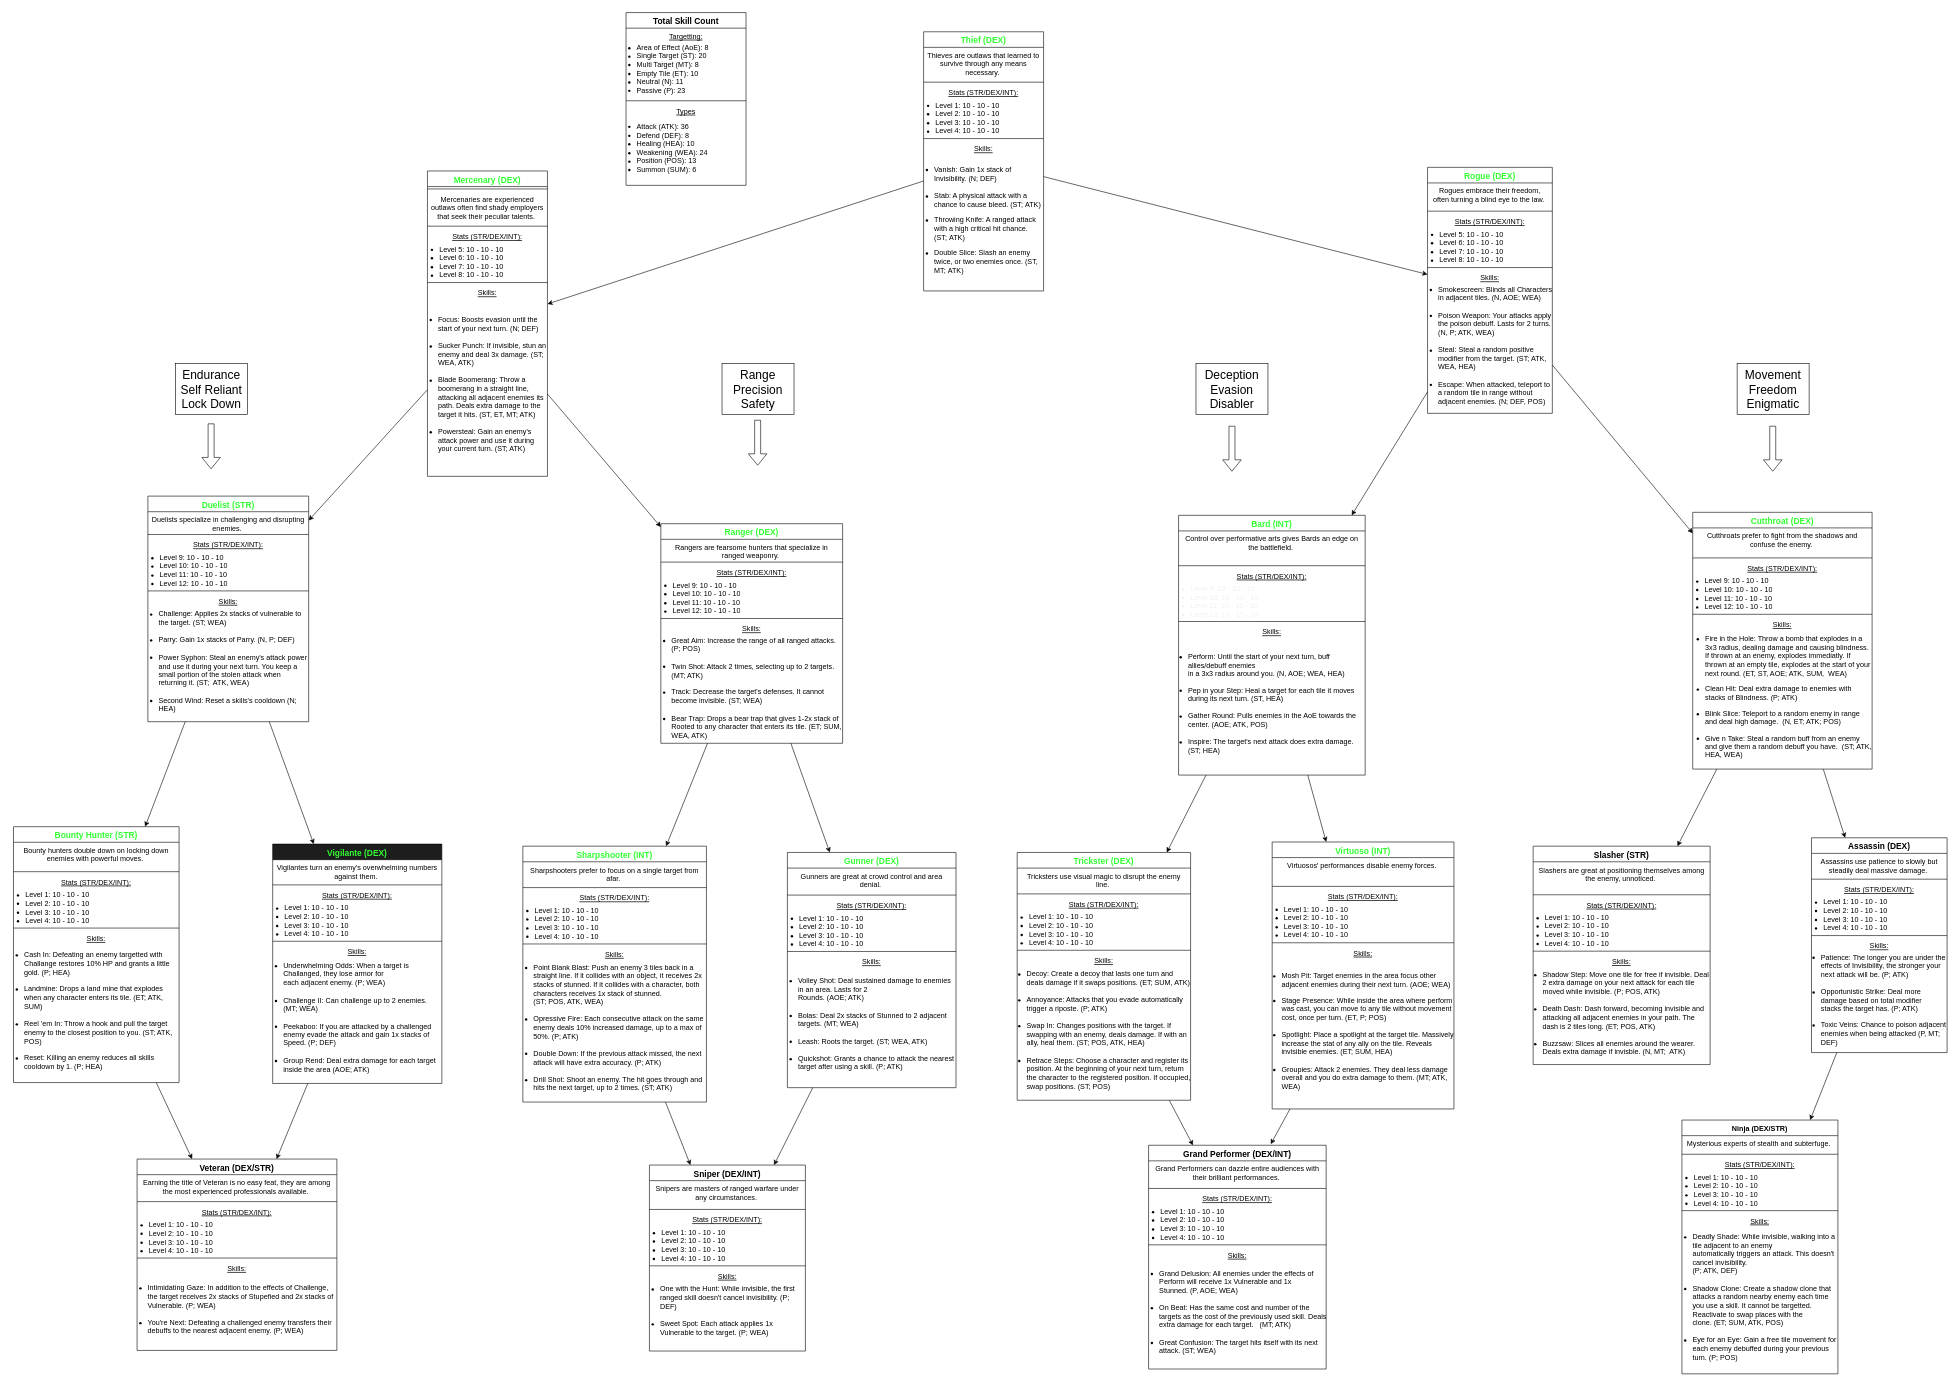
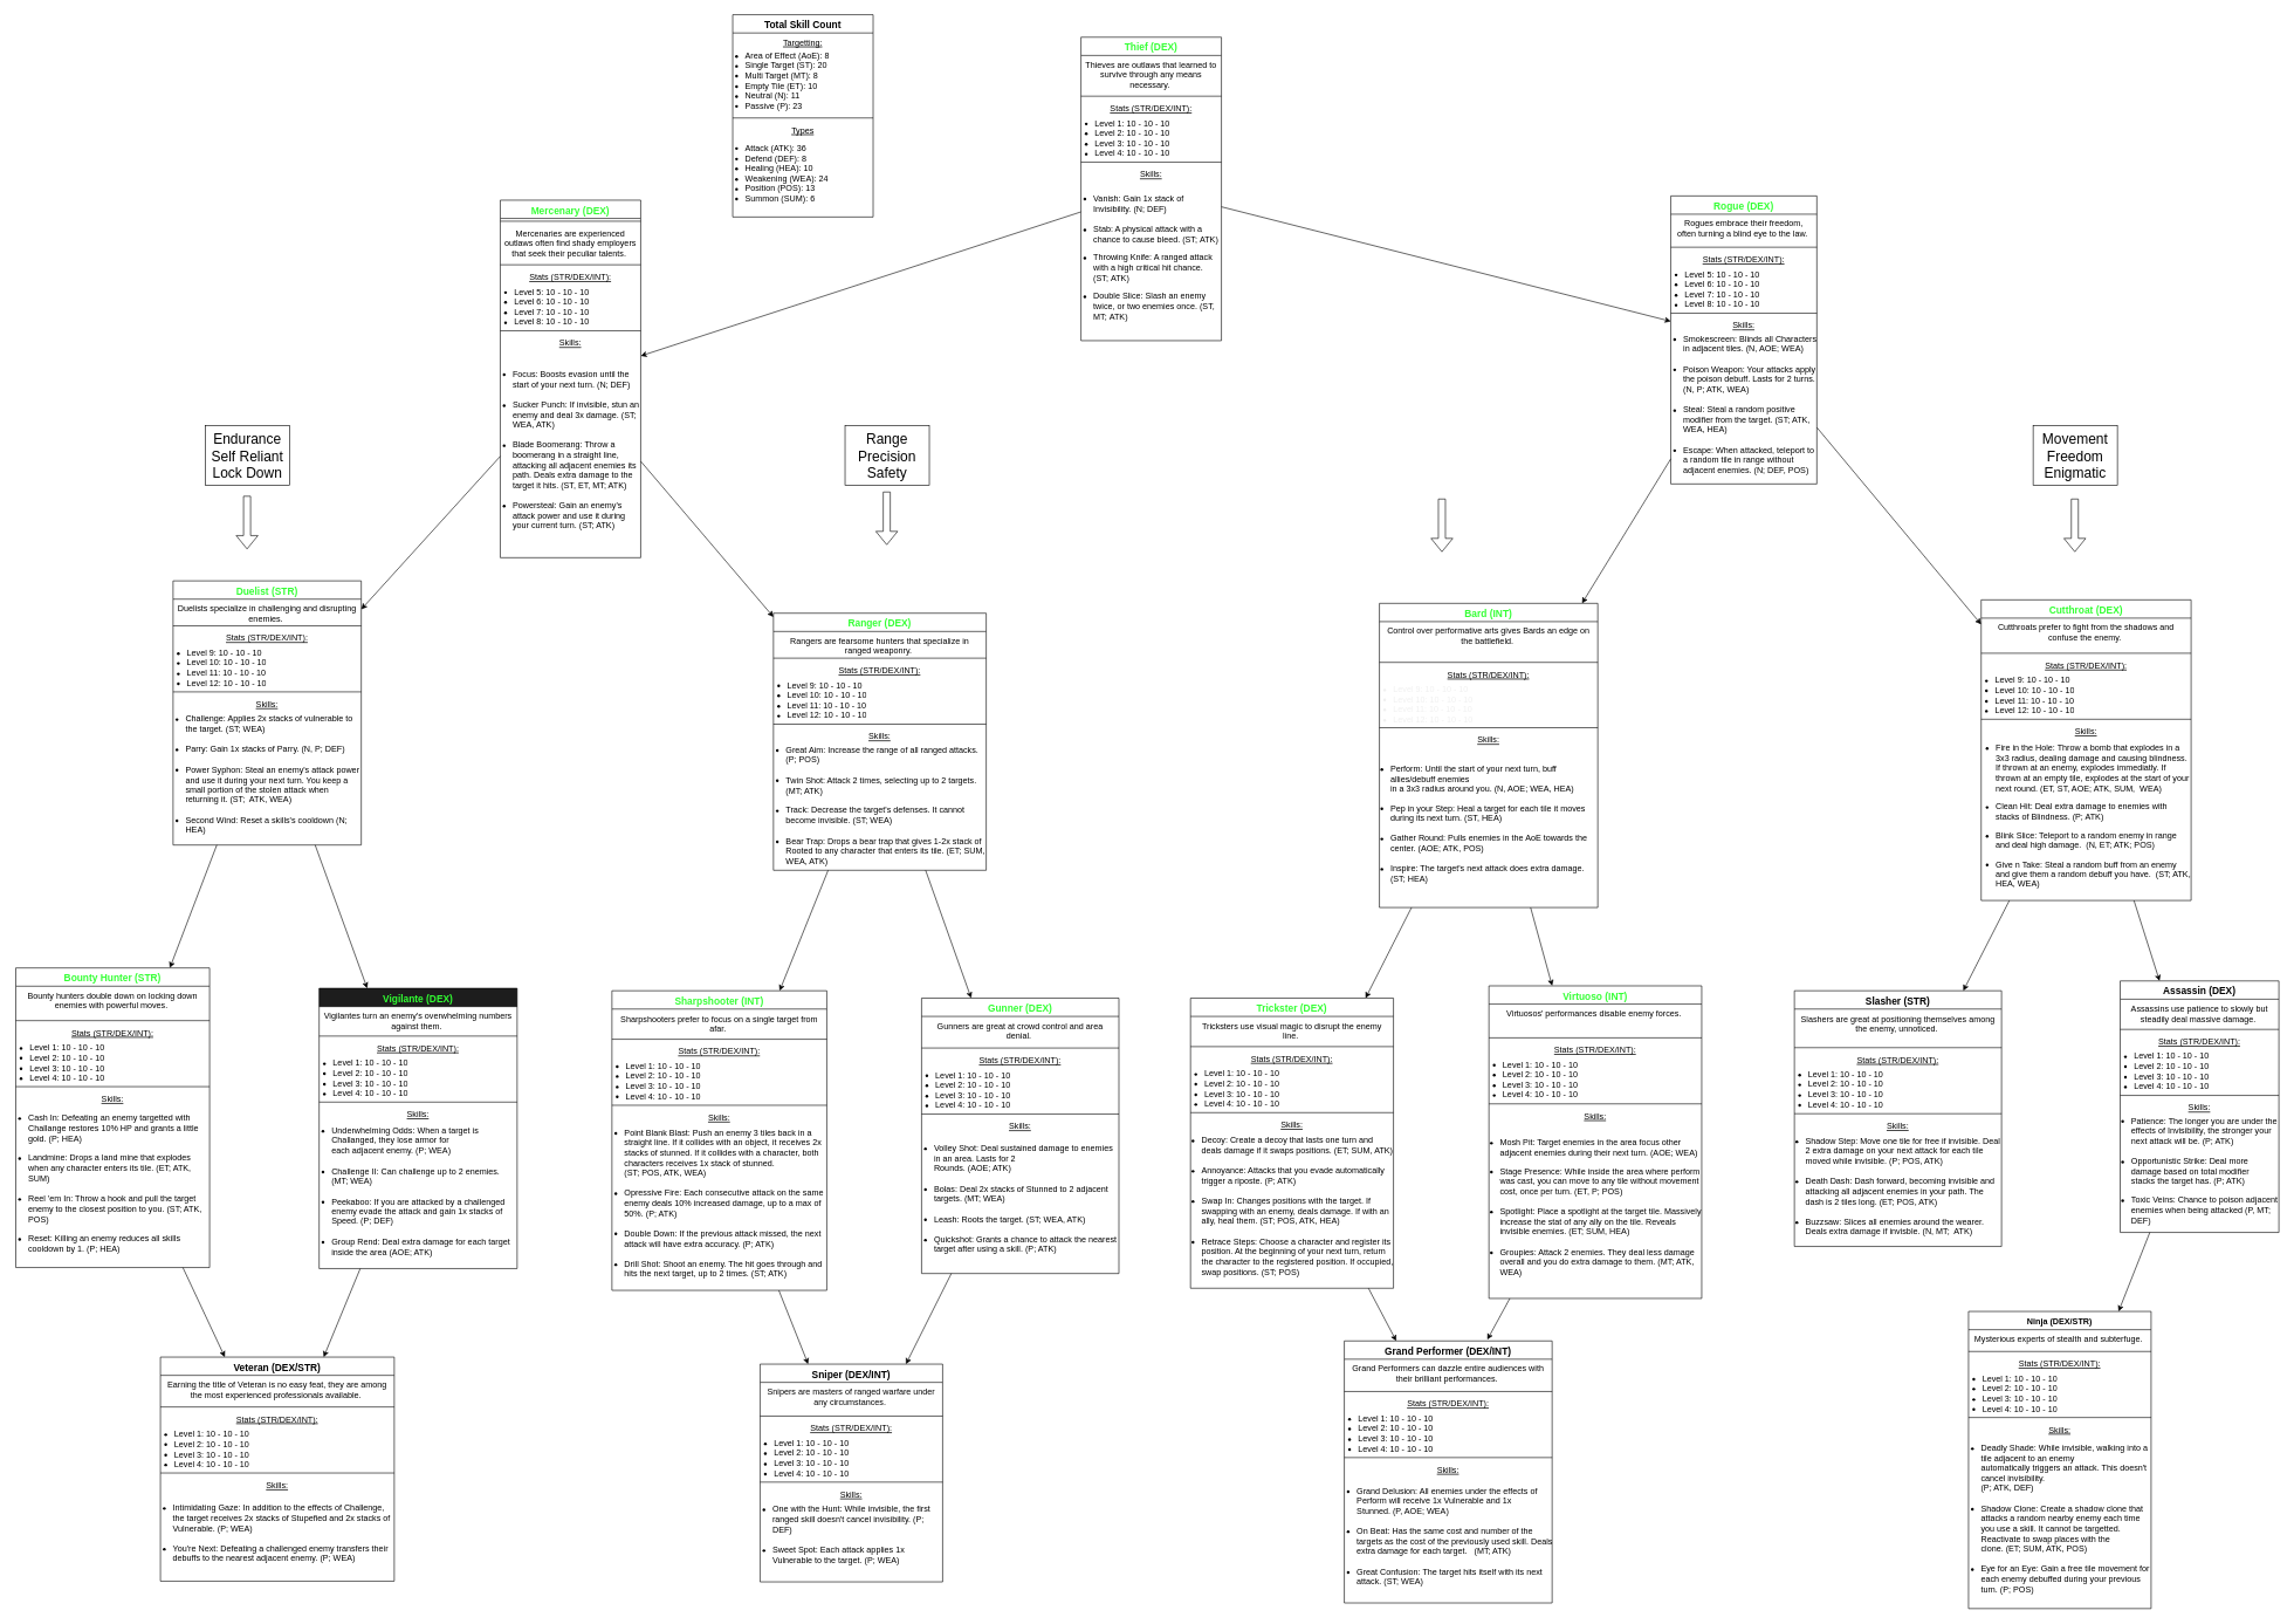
- <mxCell id="177" value="Deception&lt;div&gt;Evasion&lt;/div&gt;&lt;div&gt;Disabler&lt;/div&gt;" style="rounded=0;whiteSpace=wrap;html=1;fontSize=20;" parent="1" vertex="1"><mxGeometry x="1991" y="605" width="120" height="85" as="geometry" /></mxCell>
